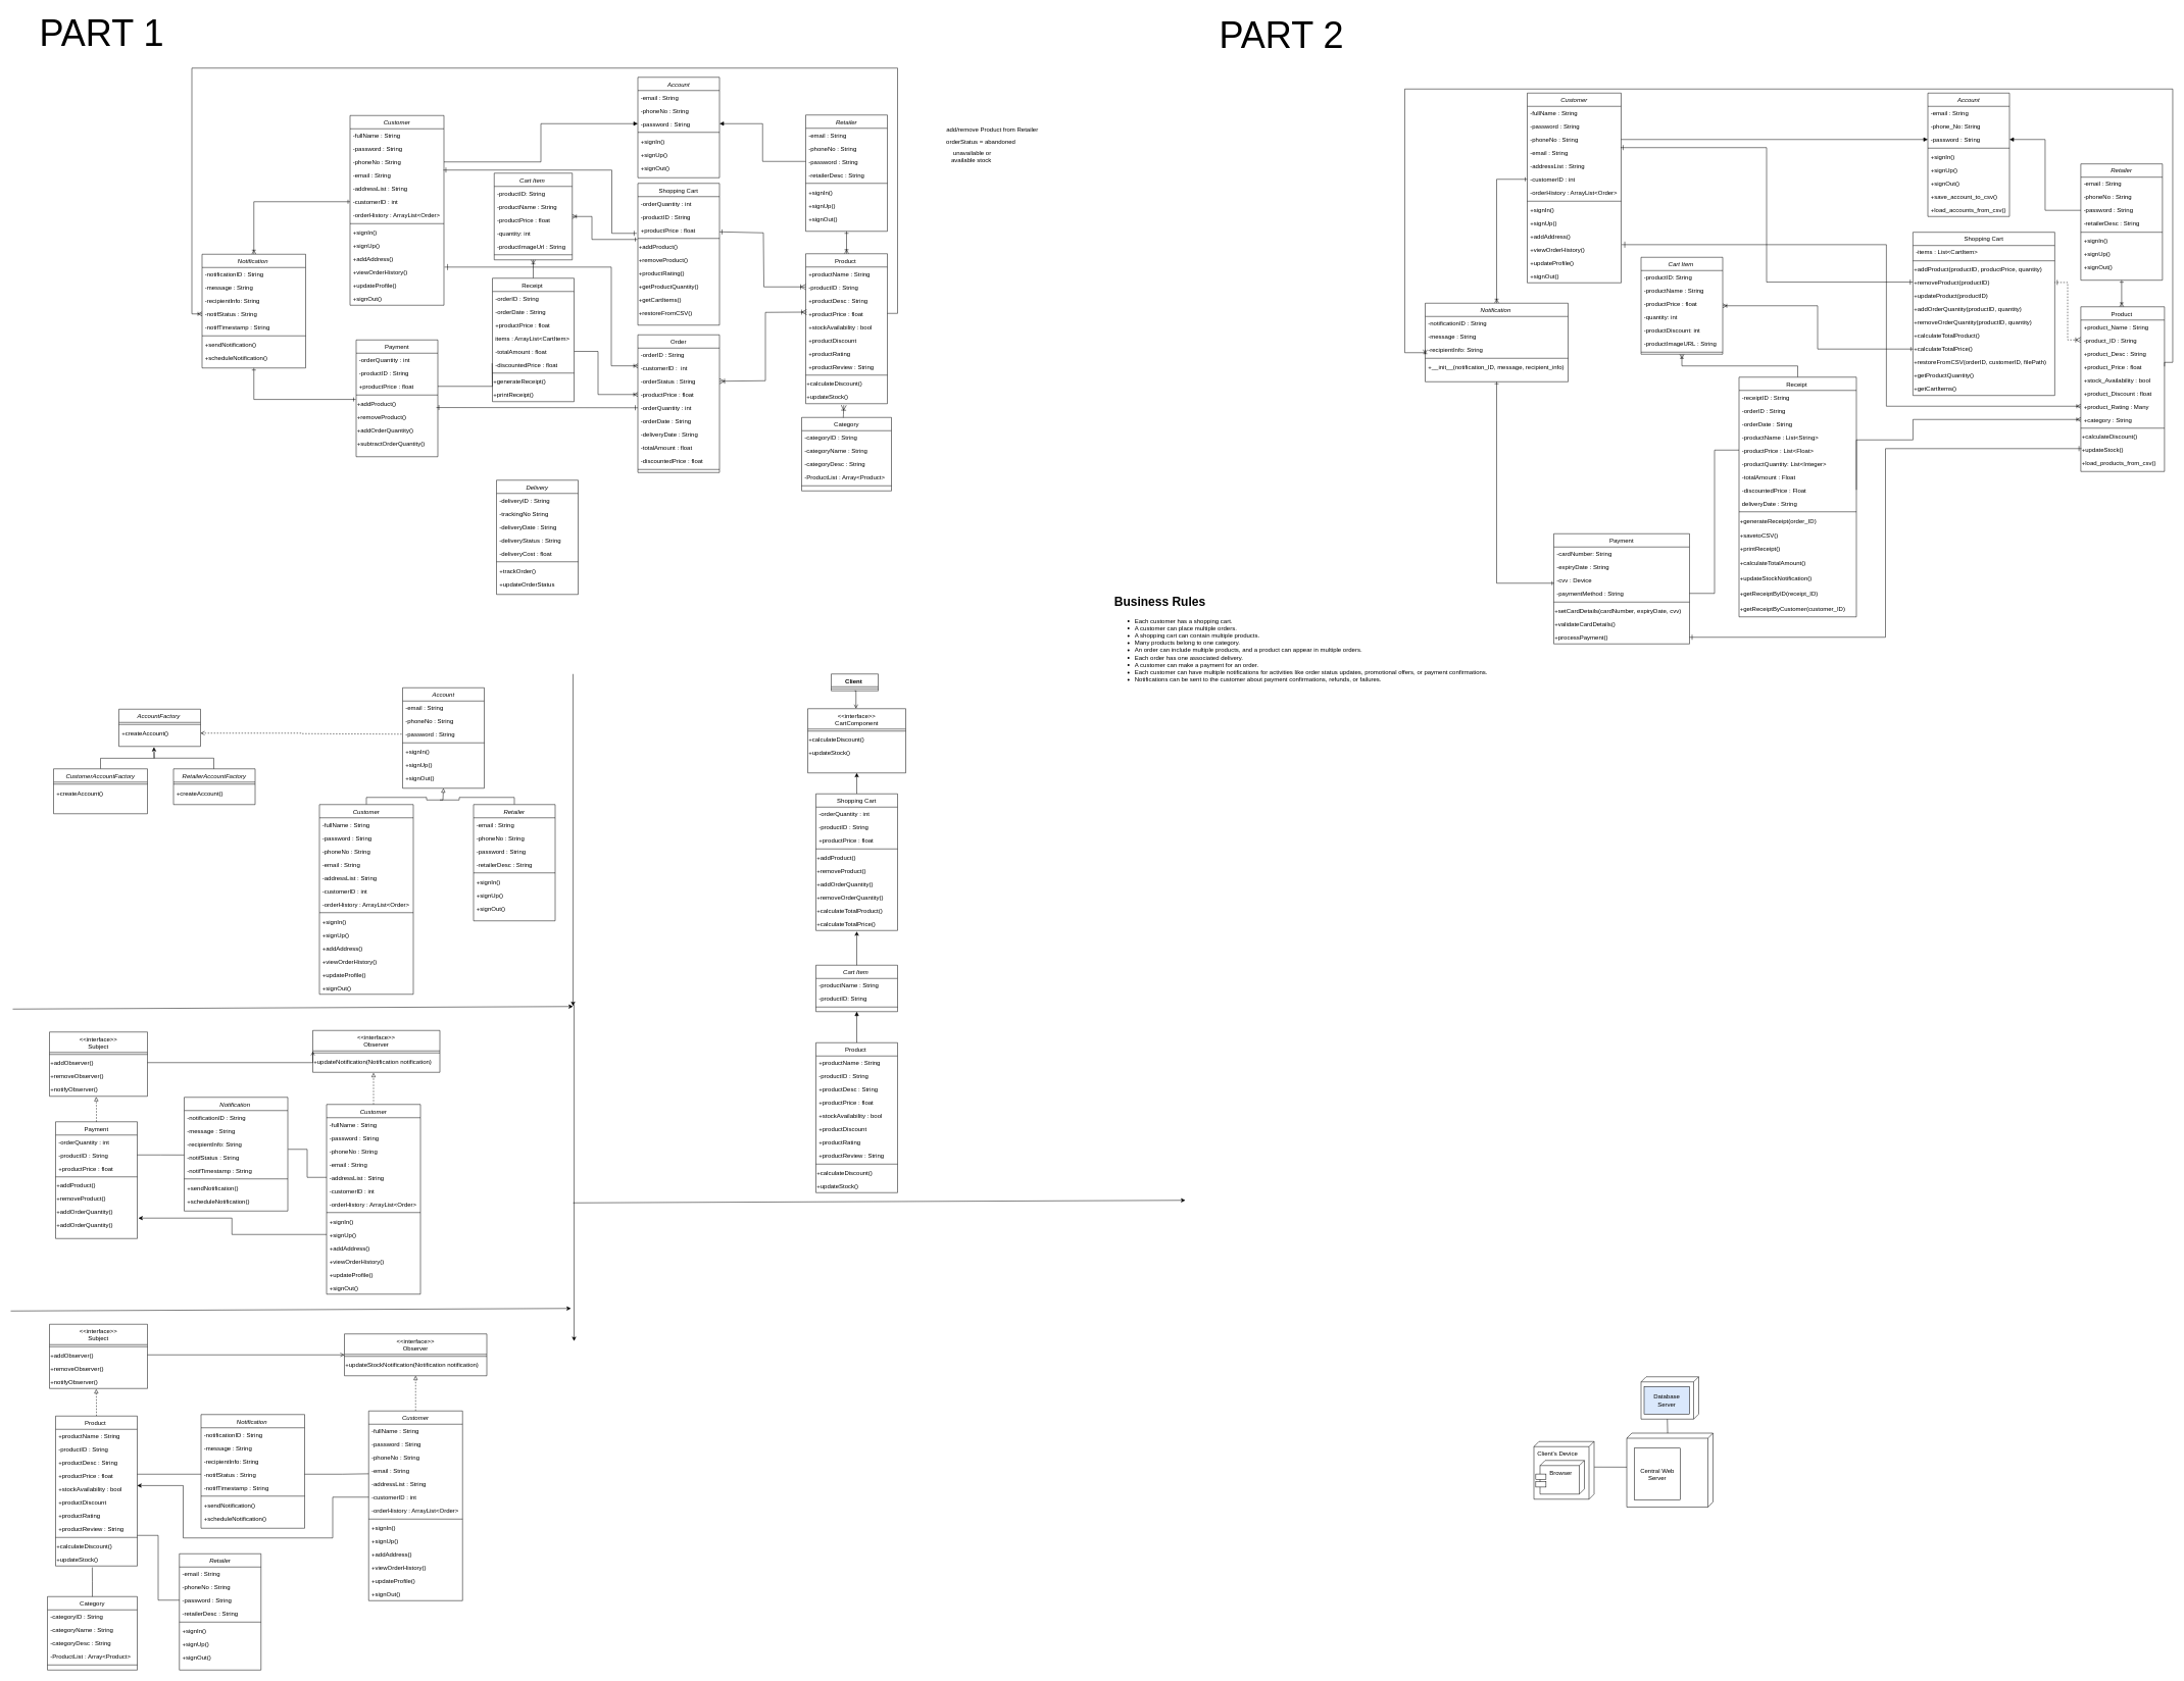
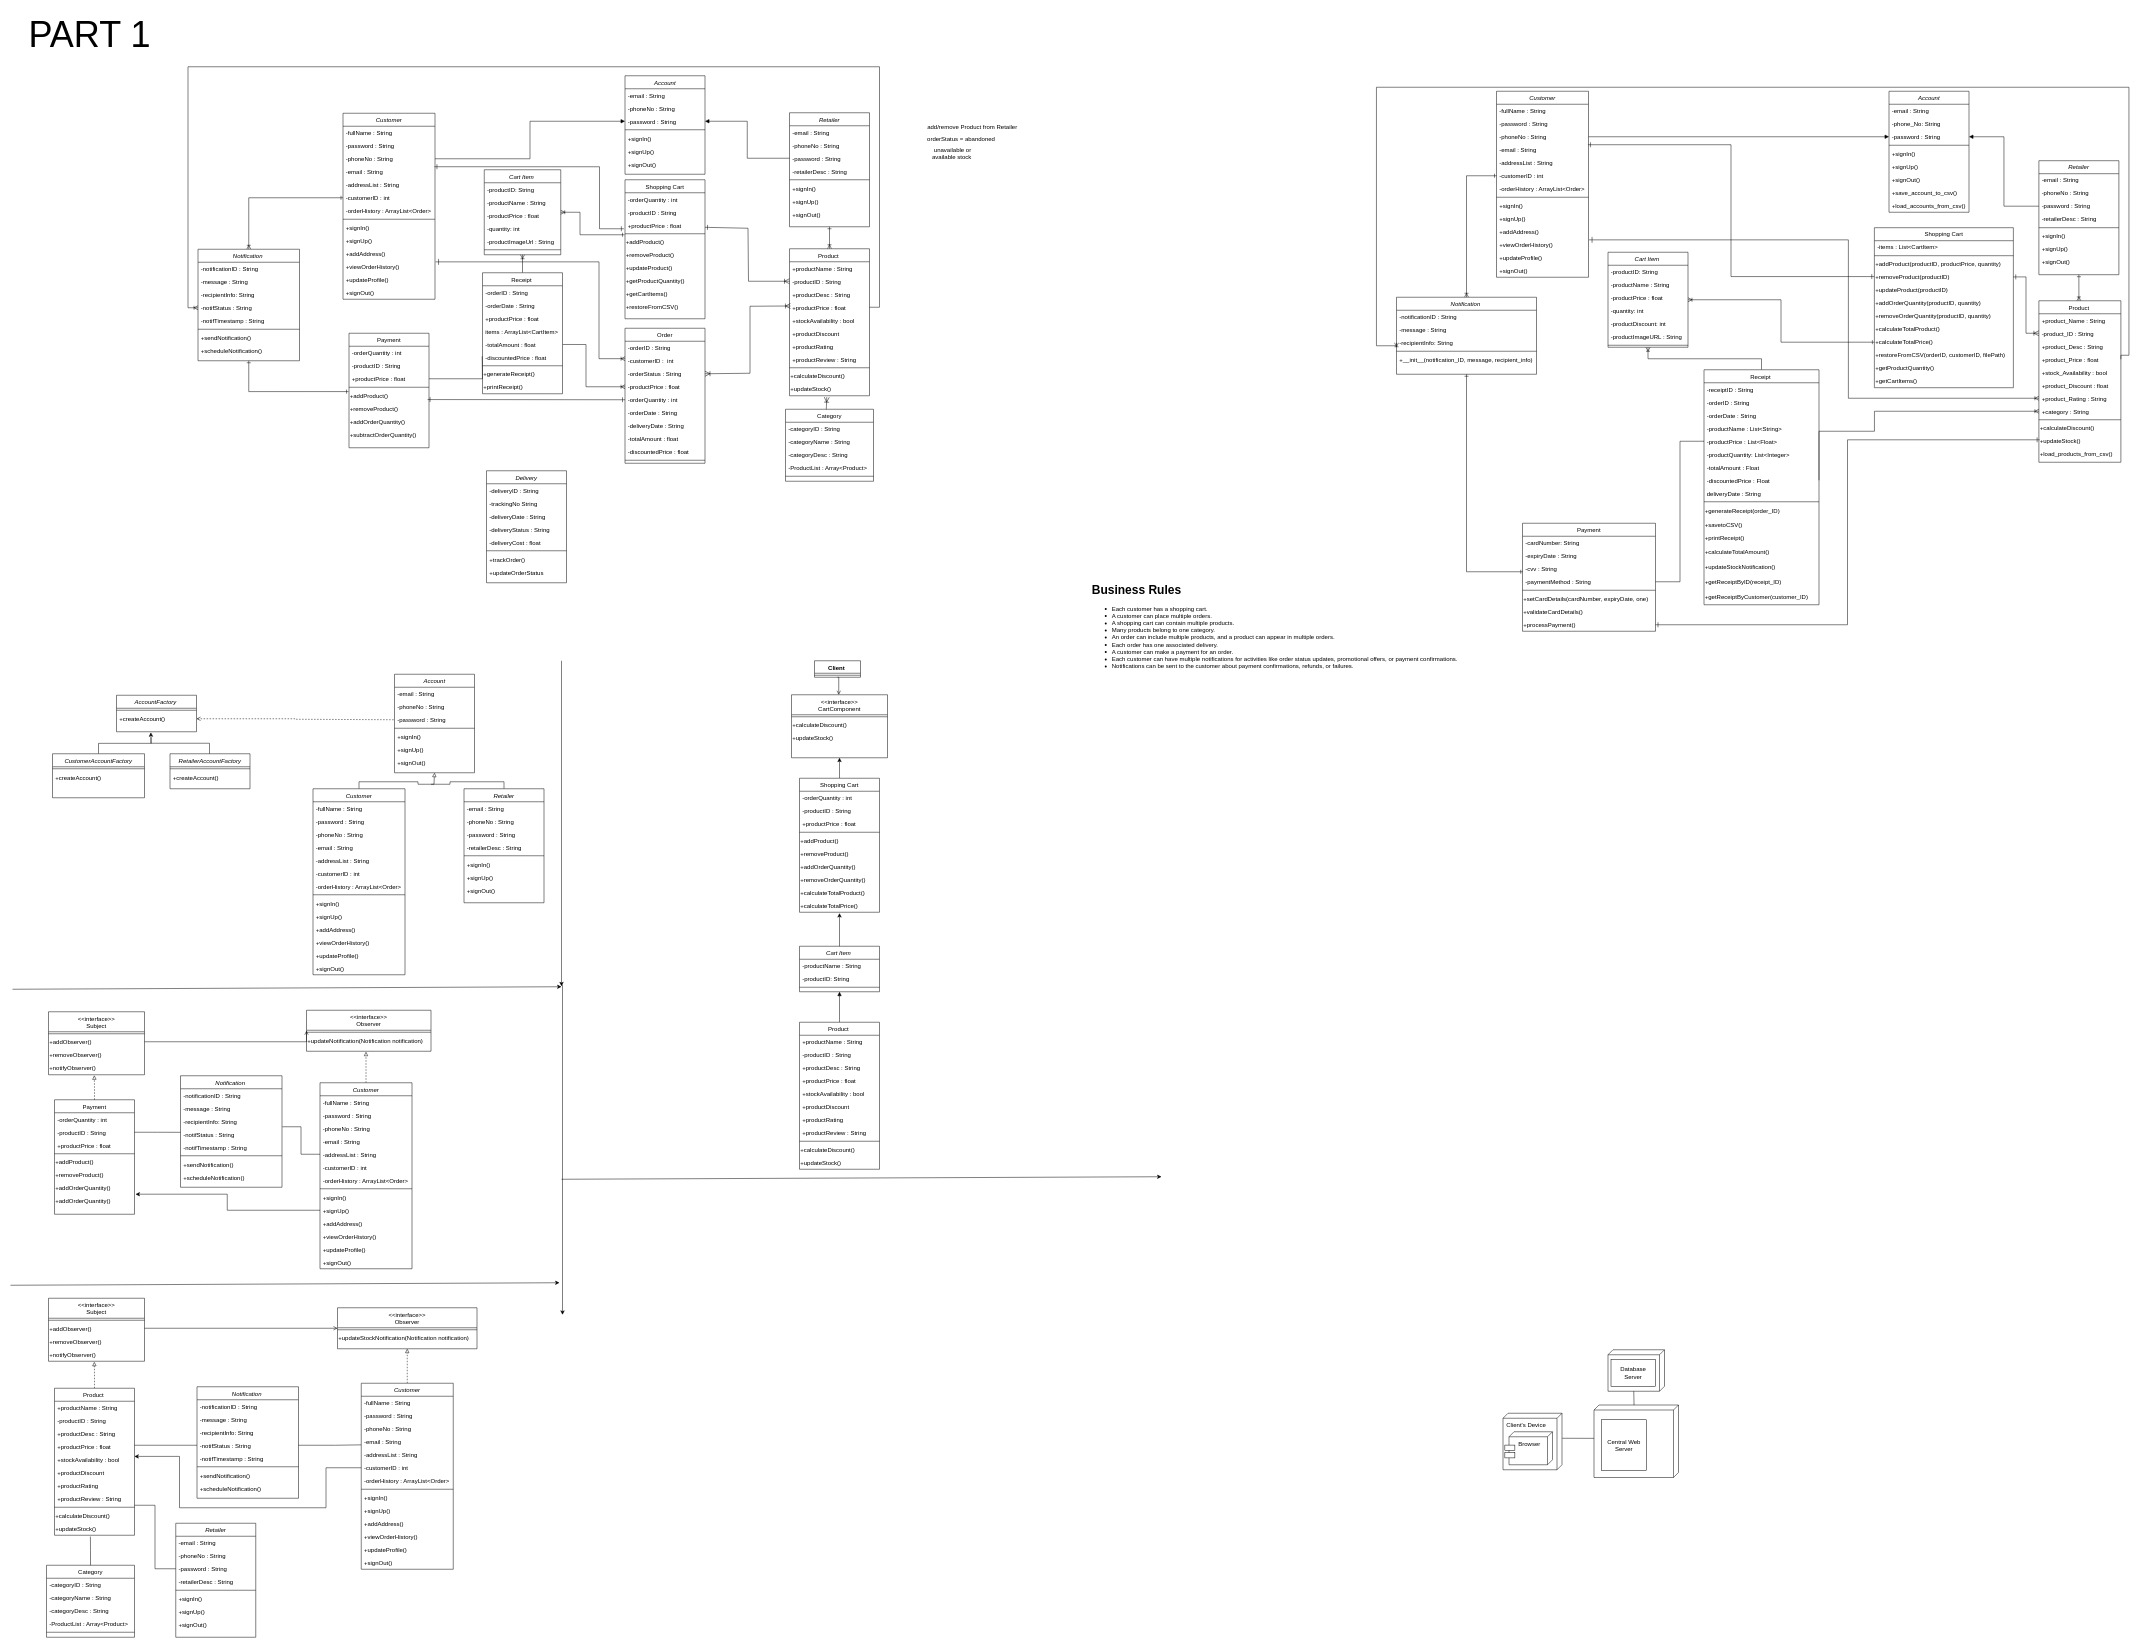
- <mxCell id="340" value="&lt;font style=&quot;font-size: 72px;&quot;&gt;PART 1&amp;nbsp;&lt;/font&gt;" style="text;html=1;align=center;verticalAlign=middle;resizable=0;points=[];autosize=1;strokeColor=none;fillColor=none;" vertex="1" parent="1"><mxGeometry x="67" y="15" width="282" height="98" as="geometry" /></mxCell>
+ <mxCell id="340" value="&lt;font style=&quot;font-size: 72px;&quot;&gt;PART 1&amp;nbsp;&lt;/font&gt;" style="text;html=1;align=center;verticalAlign=middle;resizable=0;points=[];autosize=1;strokeColor=none;fillColor=none;" vertex="1" parent="1"><mxGeometry x="47" y="20" width="282" height="98" as="geometry" /></mxCell>
- <mxCell id="341" value="&lt;font style=&quot;font-size: 72px;&quot;&gt;PART 2&amp;nbsp;&lt;/font&gt;" style="text;html=1;align=center;verticalAlign=middle;resizable=0;points=[];autosize=1;strokeColor=none;fillColor=none;" vertex="1" parent="1"><mxGeometry x="2379" y="20" width="282" height="98" as="geometry" /></mxCell>
- <mxCell id="78" value="+productRating()" style="text;html=1;align=left;verticalAlign=middle;resizable=0;points=[];autosize=1;strokeColor=none;fillColor=none;" vertex="1" parent="71"><mxGeometry y="164" width="160" height="26" as="geometry" /></mxCell>
+ <mxCell id="78" value="+updateProduct()" style="text;html=1;align=left;verticalAlign=middle;resizable=0;points=[];autosize=1;strokeColor=none;fillColor=none;" vertex="1" parent="71"><mxGeometry y="164" width="160" height="26" as="geometry" /></mxCell>
- <mxCell id="380" value="" style="edgeStyle=elbowEdgeStyle;rounded=0;orthogonalLoop=1;jettySize=auto;html=1;fontSize=12;startSize=8;endSize=8;exitX=0;exitY=0.5;exitDx=0;exitDy=0;startArrow=ERoneToMany;startFill=0;endArrow=ERone;endFill=0;entryX=0.999;entryY=0.479;entryDx=0;entryDy=0;entryPerimeter=0;dashed=1;" edge="1" parent="1" source="383" target="398"><mxGeometry relative="1" as="geometry"><mxPoint x="3907.78" y="549.998" as="targetPoint" /></mxGeometry></mxCell>
+ <mxCell id="380" value="" style="edgeStyle=elbowEdgeStyle;rounded=0;orthogonalLoop=1;jettySize=auto;html=1;fontSize=12;startSize=8;endSize=8;exitX=0;exitY=0.5;exitDx=0;exitDy=0;startArrow=ERoneToMany;startFill=0;endArrow=ERone;endFill=0;entryX=0.999;entryY=0.479;entryDx=0;entryDy=0;entryPerimeter=0;" edge="1" parent="1" source="383" target="398"><mxGeometry relative="1" as="geometry"><mxPoint x="3907.78" y="549.998" as="targetPoint" /></mxGeometry></mxCell>
- <mxCell id="388" value="+product_Rating : Many" style="text;align=left;verticalAlign=top;spacingLeft=4;spacingRight=4;overflow=hidden;rotatable=0;points=[[0,0.5],[1,0.5]];portConstraint=eastwest;rounded=0;shadow=0;html=0;" vertex="1" parent="381"><mxGeometry y="182" width="164" height="26" as="geometry" /></mxCell>
+ <mxCell id="388" value="+product_Rating : String" style="text;align=left;verticalAlign=top;spacingLeft=4;spacingRight=4;overflow=hidden;rotatable=0;points=[[0,0.5],[1,0.5]];portConstraint=eastwest;rounded=0;shadow=0;html=0;" vertex="1" parent="381"><mxGeometry y="182" width="164" height="26" as="geometry" /></mxCell>
- <mxCell id="411" value="-cvv : Device" style="text;align=left;verticalAlign=top;spacingLeft=4;spacingRight=4;overflow=hidden;rotatable=0;points=[[0,0.5],[1,0.5]];portConstraint=eastwest;rounded=0;shadow=0;html=0;" vertex="1" parent="408"><mxGeometry y="78" width="266" height="26" as="geometry" /></mxCell>
+ <mxCell id="411" value="-cvv : String" style="text;align=left;verticalAlign=top;spacingLeft=4;spacingRight=4;overflow=hidden;rotatable=0;points=[[0,0.5],[1,0.5]];portConstraint=eastwest;rounded=0;shadow=0;html=0;" vertex="1" parent="408"><mxGeometry y="78" width="266" height="26" as="geometry" /></mxCell>
- <mxCell id="414" value="+setCardDetails(cardNumber, expiryDate, cvv)" style="text;html=1;align=left;verticalAlign=middle;resizable=0;points=[];autosize=1;strokeColor=none;fillColor=none;" vertex="1" parent="408"><mxGeometry y="138" width="266" height="26" as="geometry" /></mxCell>
+ <mxCell id="414" value="+setCardDetails(cardNumber, expiryDate, one)" style="text;html=1;align=left;verticalAlign=middle;resizable=0;points=[];autosize=1;strokeColor=none;fillColor=none;" vertex="1" parent="408"><mxGeometry y="138" width="266" height="26" as="geometry" /></mxCell>
- <mxCell id="466" value="Database Server" style="rounded=0;whiteSpace=wrap;html=1;fillColor=#dae8fc;" vertex="1" parent="1"><mxGeometry x="3221" y="2718" width="89" height="54" as="geometry" /></mxCell>
+ <mxCell id="466" value="Database Server" style="rounded=0;whiteSpace=wrap;html=1;" vertex="1" parent="1"><mxGeometry x="3221" y="2718" width="89" height="54" as="geometry" /></mxCell>
